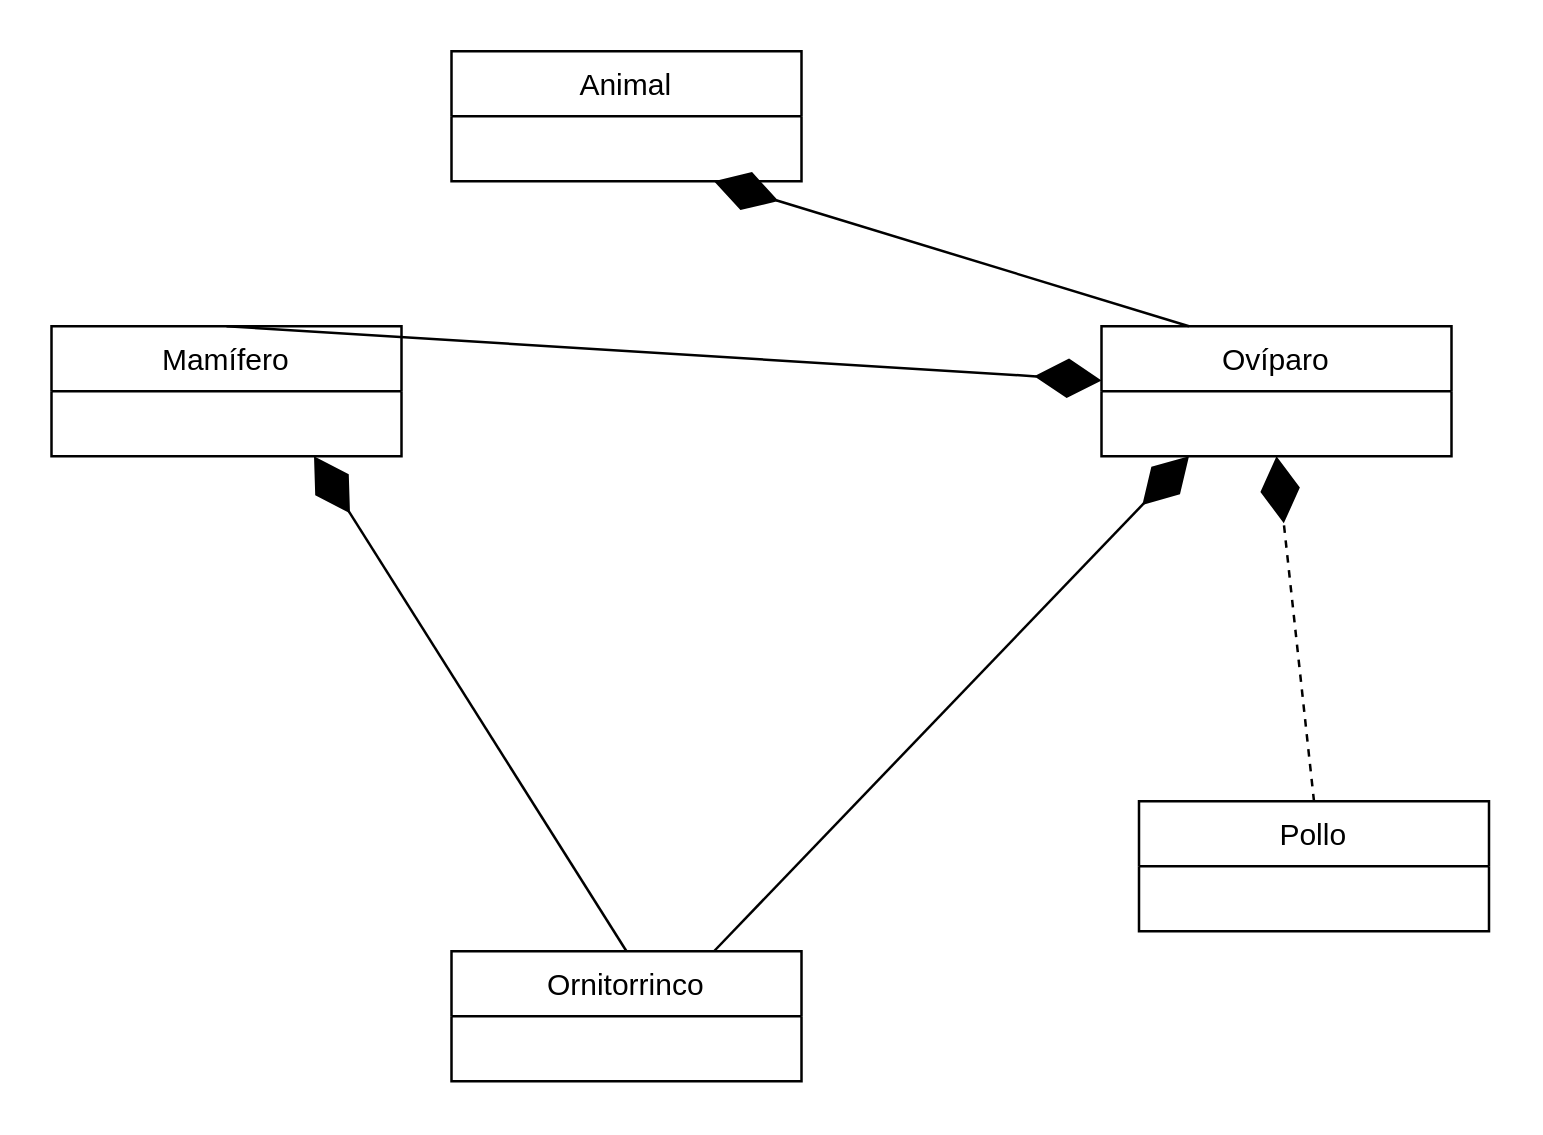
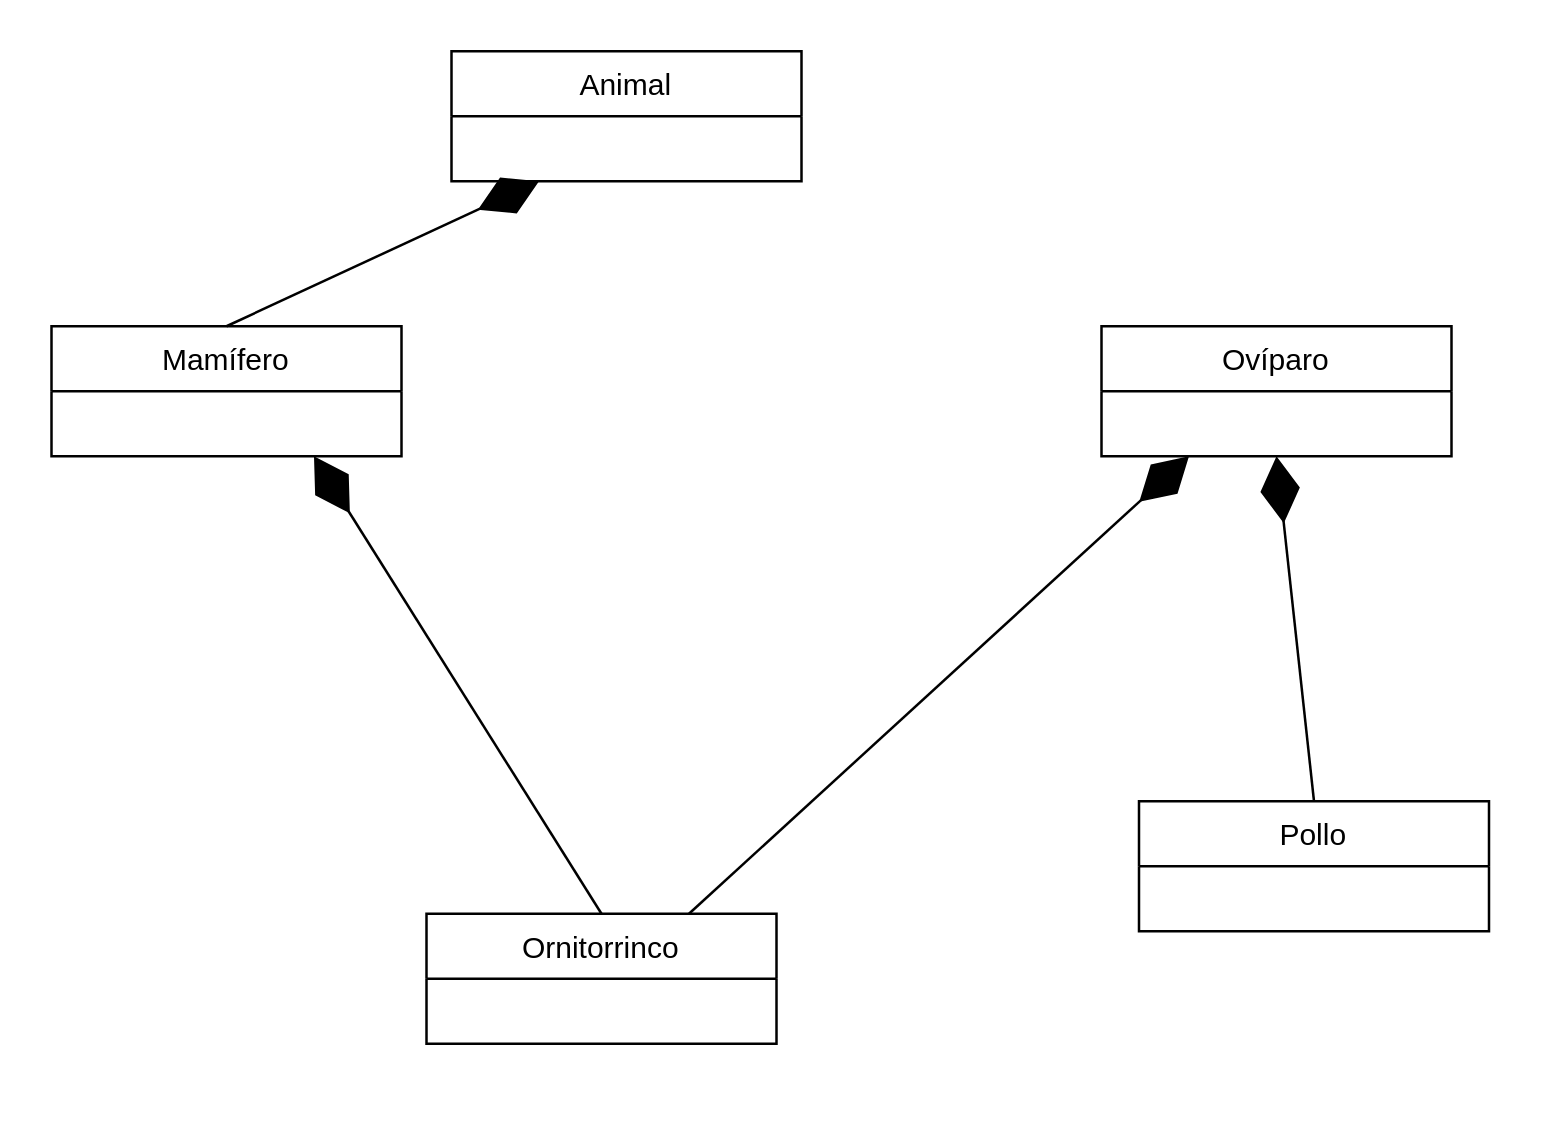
- <mxCell id="11" value="" style="endArrow=diamondThin;endFill=1;endSize=24;html=1;rounded=0;entryX=0.75;entryY=1;entryDx=0;entryDy=0;exitX=0.25;exitY=0;exitDx=0;exitDy=0;" edge="1" parent="1" source="4" target="2"><mxGeometry width="160" relative="1" as="geometry"><mxPoint x="180" y="210" as="sourcePoint" /><mxPoint x="340" y="210" as="targetPoint" /></mxGeometry></mxCell>
- <mxCell id="10" value="" style="endArrow=diamondThin;endFill=1;endSize=24;html=1;rounded=0;exitX=0.5;exitY=0;exitDx=0;exitDy=0;" edge="1" parent="1" source="3" target="4"><mxGeometry width="160" relative="1" as="geometry"><mxPoint x="180" y="210" as="sourcePoint" /><mxPoint x="340" y="210" as="targetPoint" /></mxGeometry></mxCell>
+ <mxCell id="10" value="" style="endArrow=diamondThin;endFill=1;endSize=24;html=1;rounded=0;exitX=0.5;exitY=0;exitDx=0;exitDy=0;entryX=0.25;entryY=1;entryDx=0;entryDy=0;" edge="1" parent="1" source="3" target="2"><mxGeometry width="160" relative="1" as="geometry"><mxPoint x="180" y="210" as="sourcePoint" /><mxPoint x="340" y="210" as="targetPoint" /></mxGeometry></mxCell>
- <mxCell id="9" value="" style="endArrow=diamondThin;endFill=1;endSize=24;html=1;rounded=0;exitX=0.5;exitY=0;exitDx=0;exitDy=0;entryX=0.5;entryY=1;entryDx=0;entryDy=0;dashed=1;" edge="1" parent="1" source="6" target="4"><mxGeometry width="160" relative="1" as="geometry"><mxPoint x="180" y="210" as="sourcePoint" /><mxPoint x="340" y="210" as="targetPoint" /></mxGeometry></mxCell>
+ <mxCell id="9" value="" style="endArrow=diamondThin;endFill=1;endSize=24;html=1;rounded=0;exitX=0.5;exitY=0;exitDx=0;exitDy=0;entryX=0.5;entryY=1;entryDx=0;entryDy=0;" edge="1" parent="1" source="6" target="4"><mxGeometry width="160" relative="1" as="geometry"><mxPoint x="180" y="210" as="sourcePoint" /><mxPoint x="340" y="210" as="targetPoint" /></mxGeometry></mxCell>
- <mxCell id="5" value="Ornitorrinco" style="swimlane;fontStyle=0;childLayout=stackLayout;horizontal=1;startSize=26;fillColor=none;horizontalStack=0;resizeParent=1;resizeParentMax=0;resizeLast=0;collapsible=1;marginBottom=0;fontColor=default;strokeColor=default;" parent="1" vertex="1"><mxGeometry x="180" y="380" width="140" height="52" as="geometry" /></mxCell>
+ <mxCell id="5" value="Ornitorrinco" style="swimlane;fontStyle=0;childLayout=stackLayout;horizontal=1;startSize=26;fillColor=none;horizontalStack=0;resizeParent=1;resizeParentMax=0;resizeLast=0;collapsible=1;marginBottom=0;fontColor=default;strokeColor=default;" parent="1" vertex="1"><mxGeometry x="170" y="365" width="140" height="52" as="geometry" /></mxCell>
